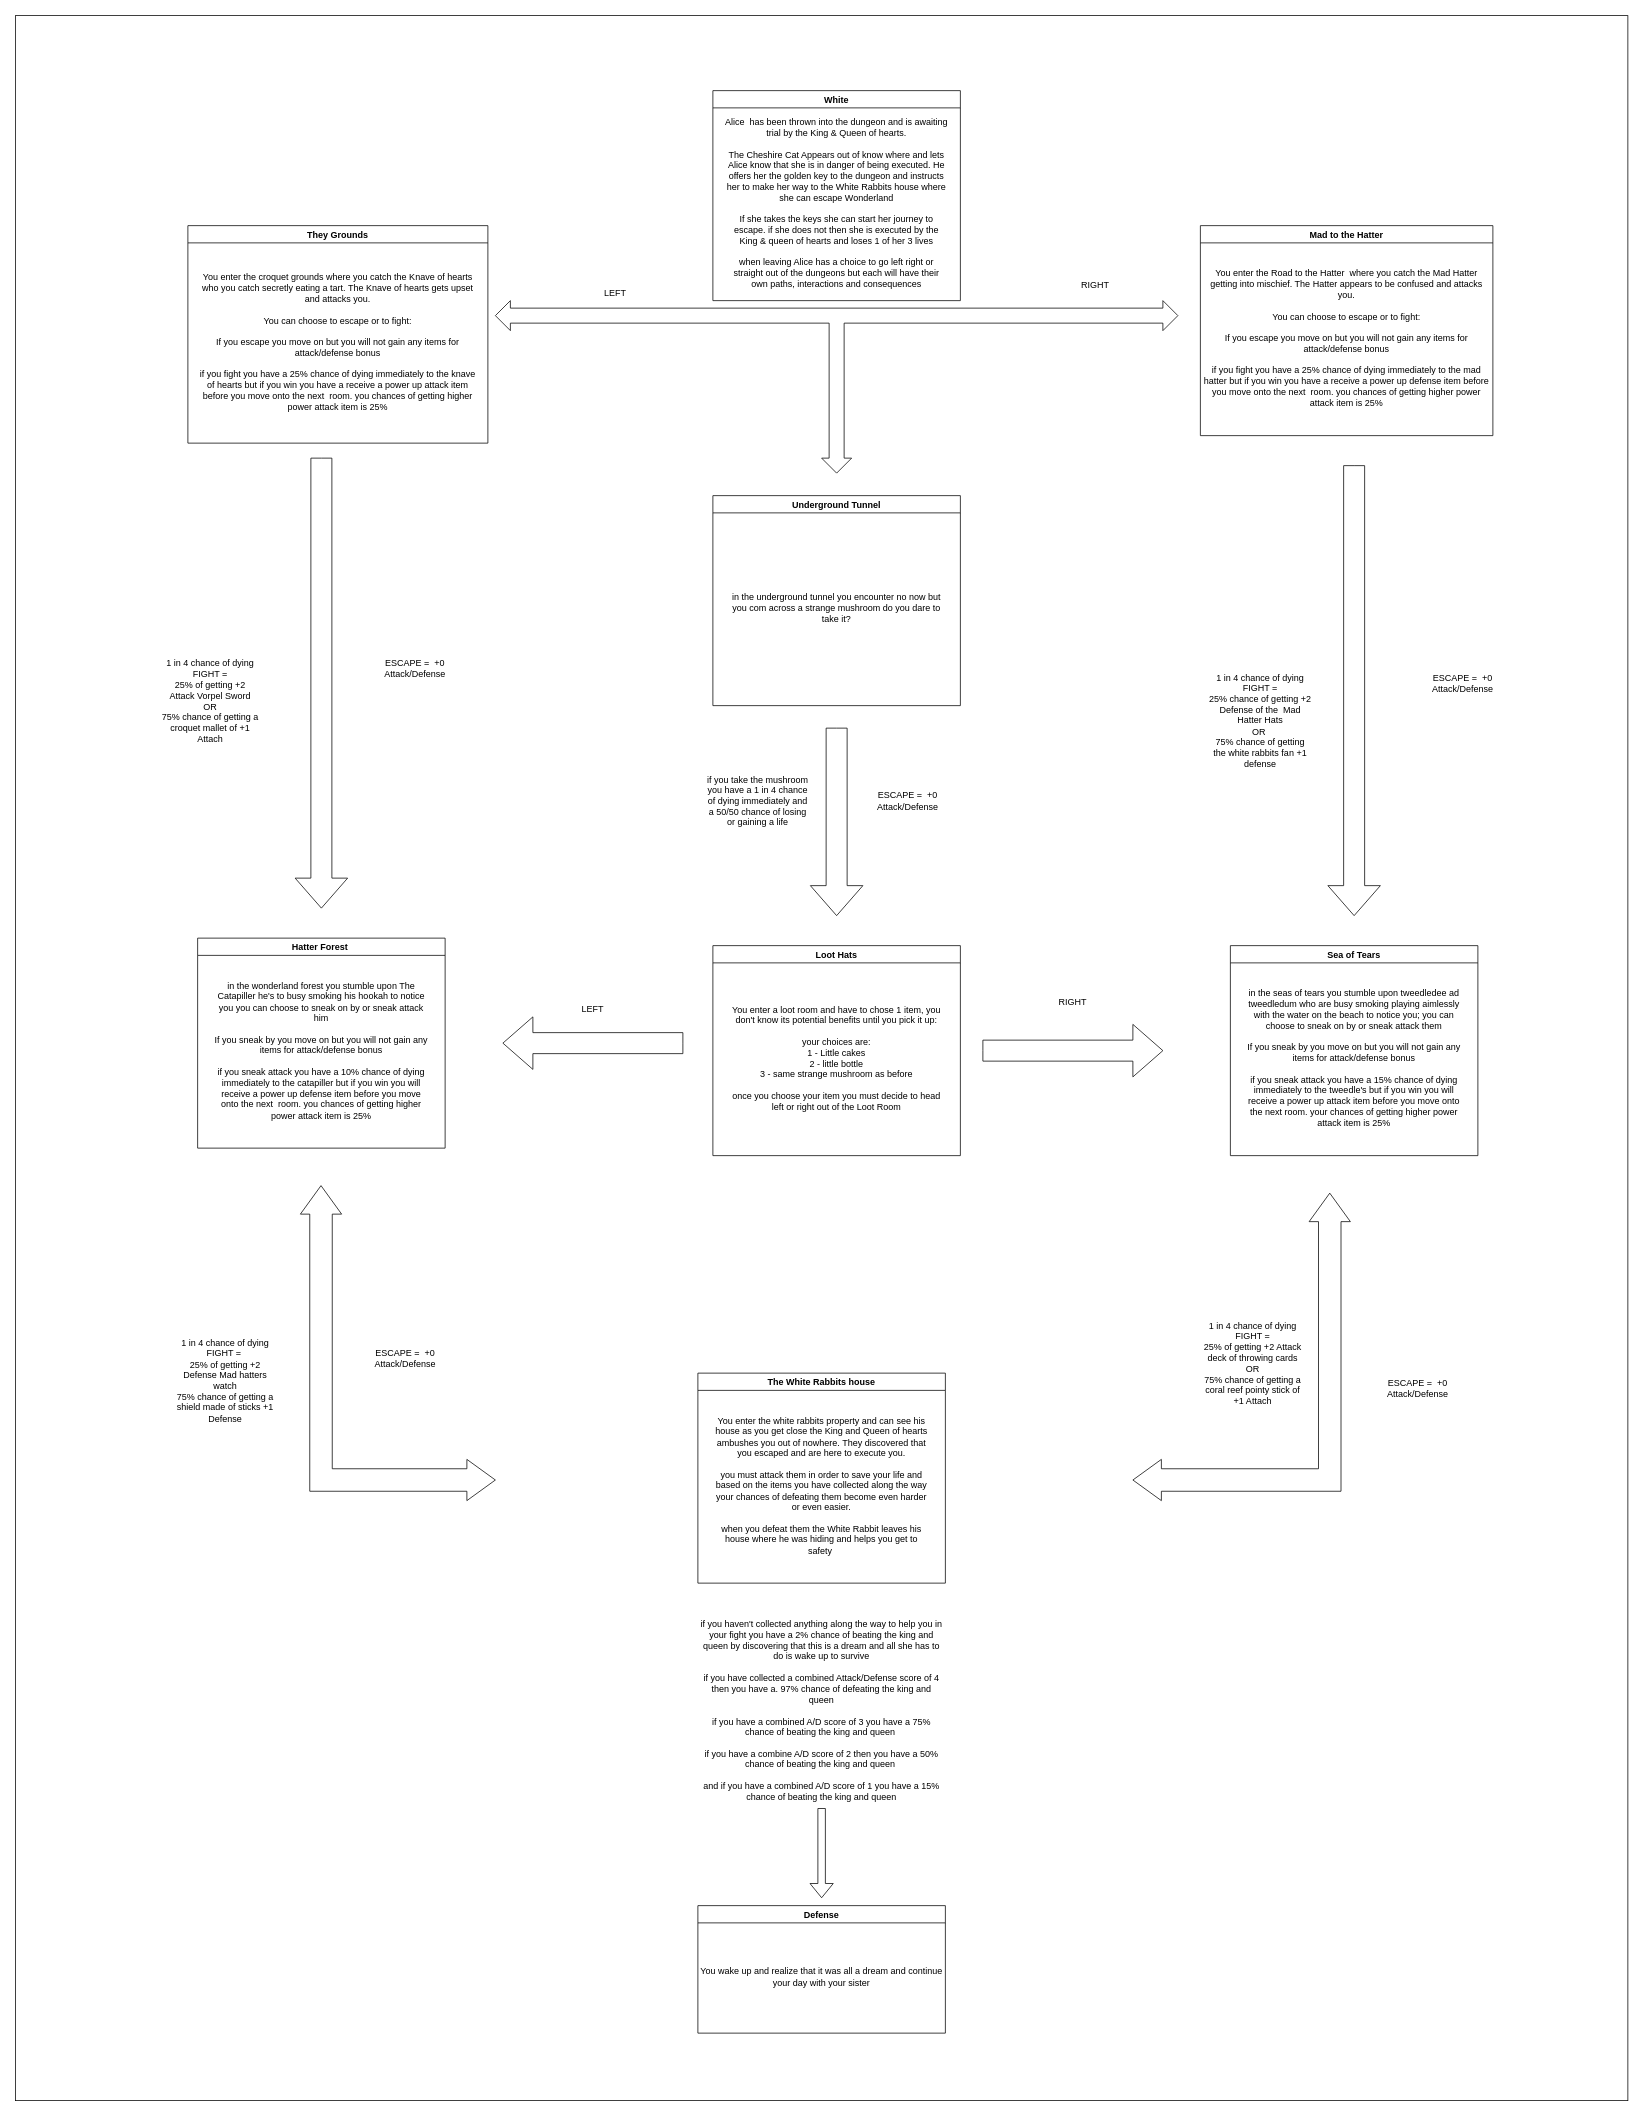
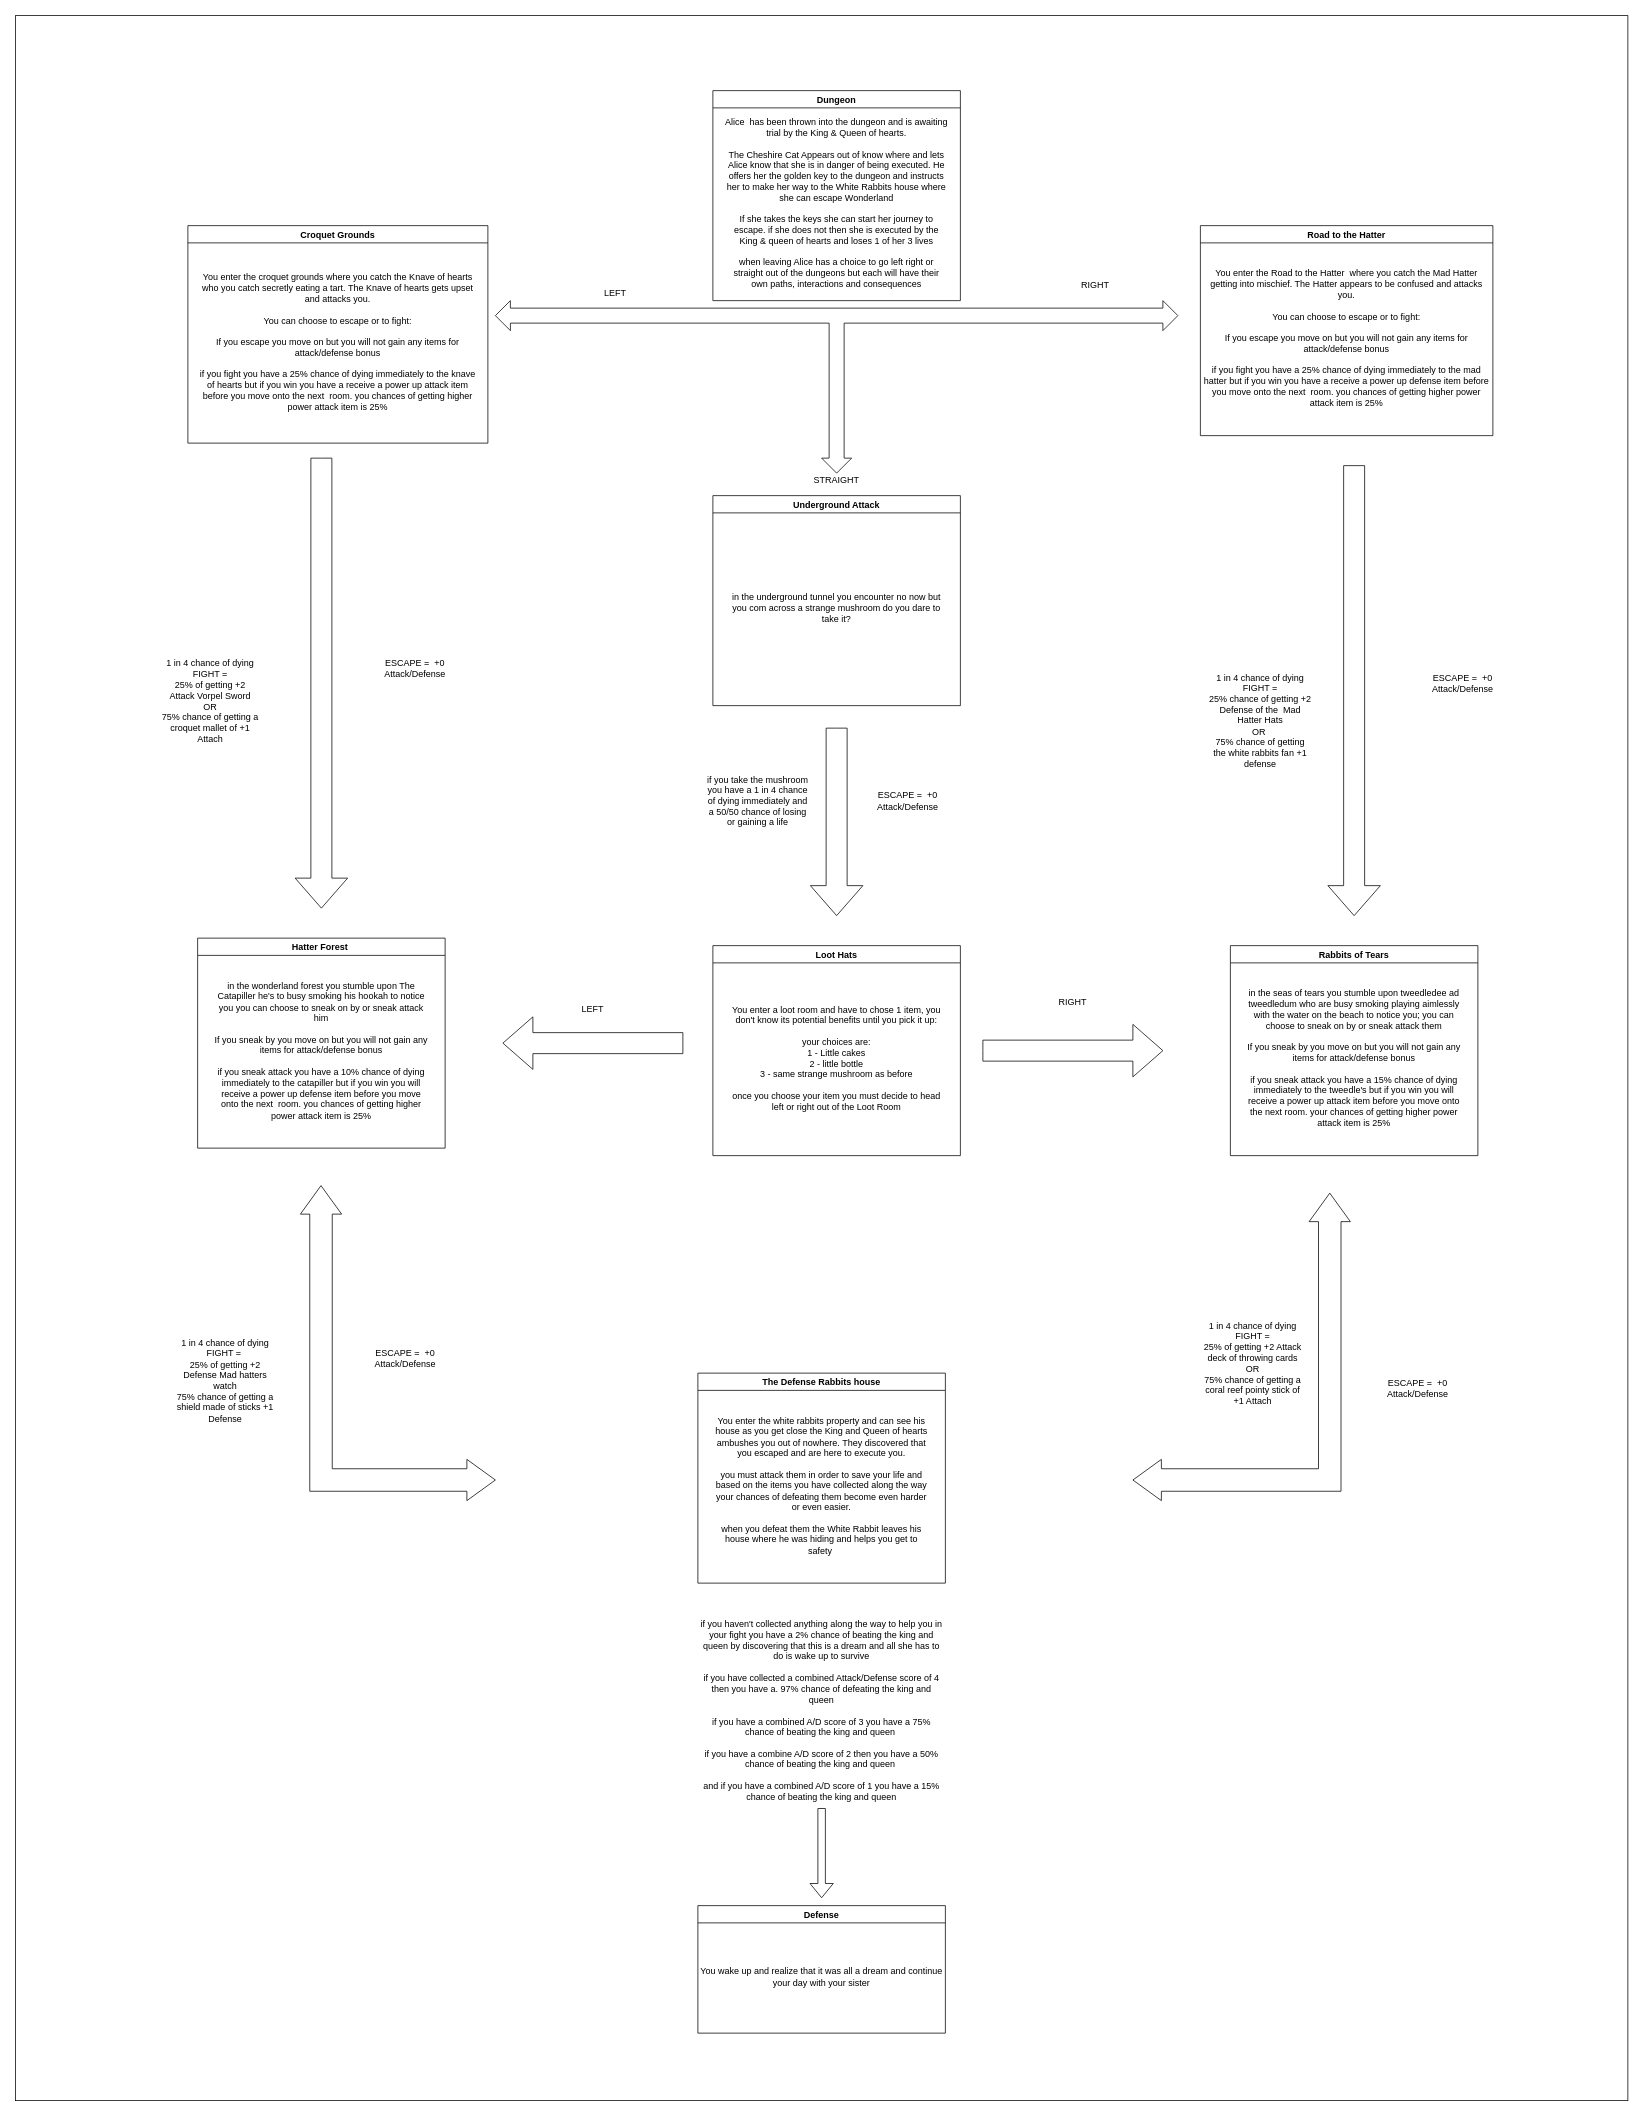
- <mxCell id="4" value="White" style="swimlane;" vertex="1" parent="3"><mxGeometry width="330" height="280" as="geometry" /></mxCell>
+ <mxCell id="4" value="Dungeon" style="swimlane;" vertex="1" parent="3"><mxGeometry width="330" height="280" as="geometry" /></mxCell>
- <mxCell id="7" value="They Grounds" style="swimlane;" vertex="1" parent="1"><mxGeometry x="250" y="300" width="400" height="290" as="geometry" /></mxCell>
+ <mxCell id="7" value="Croquet Grounds" style="swimlane;" vertex="1" parent="1"><mxGeometry x="250" y="300" width="400" height="290" as="geometry" /></mxCell>
- <mxCell id="9" value="Mad to the Hatter" style="swimlane;" vertex="1" parent="1"><mxGeometry x="1600" y="300" width="390" height="280" as="geometry" /></mxCell>
+ <mxCell id="9" value="Road to the Hatter" style="swimlane;" vertex="1" parent="1"><mxGeometry x="1600" y="300" width="390" height="280" as="geometry" /></mxCell>
+ <mxCell id="20" value="STRAIGHT" style="text;html=1;strokeColor=none;fillColor=none;align=center;verticalAlign=middle;whiteSpace=wrap;rounded=0;" vertex="1" parent="1"><mxGeometry x="1065" y="630" width="100" height="20" as="geometry" /></mxCell>
- <mxCell id="8" value="Underground Tunnel" style="swimlane;" vertex="1" parent="1"><mxGeometry x="950" y="660" width="330" height="280" as="geometry" /></mxCell>
+ <mxCell id="8" value="Underground Attack" style="swimlane;" vertex="1" parent="1"><mxGeometry x="950" y="660" width="330" height="280" as="geometry" /></mxCell>
- <mxCell id="16" value="Sea of Tears" style="swimlane;" vertex="1" parent="1"><mxGeometry x="1640" y="1260" width="330" height="280" as="geometry" /></mxCell>
+ <mxCell id="16" value="Rabbits of Tears" style="swimlane;" vertex="1" parent="1"><mxGeometry x="1640" y="1260" width="330" height="280" as="geometry" /></mxCell>
- <mxCell id="28" value="The White Rabbits house" style="swimlane;" vertex="1" parent="1"><mxGeometry x="930" y="1830" width="330" height="280" as="geometry" /></mxCell>
+ <mxCell id="28" value="The Defense Rabbits house" style="swimlane;" vertex="1" parent="1"><mxGeometry x="930" y="1830" width="330" height="280" as="geometry" /></mxCell>
